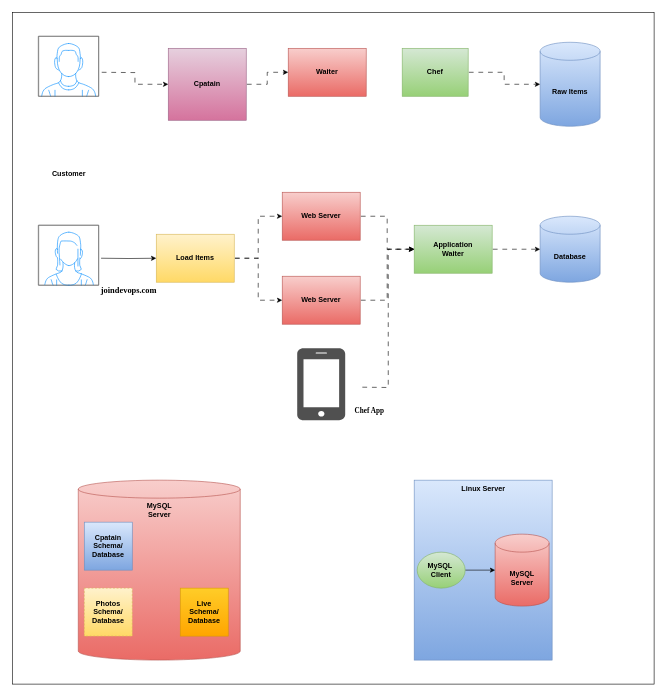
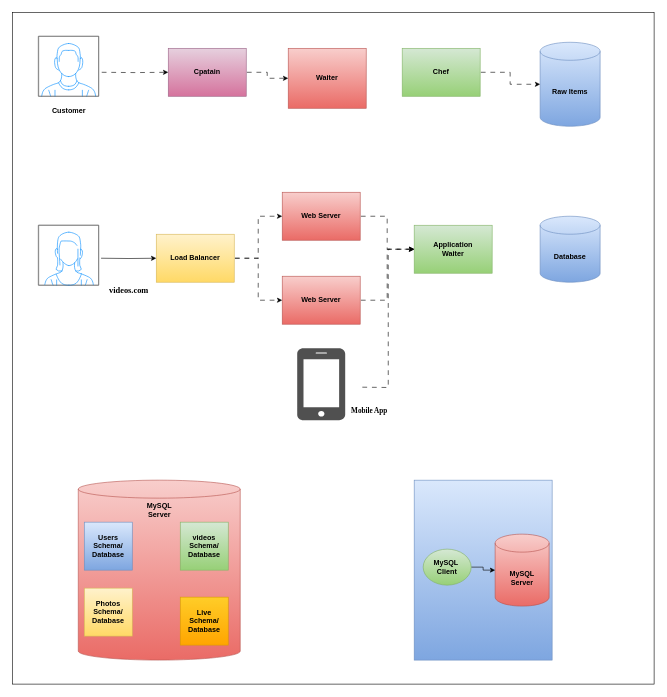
- <mxCell id="6" value="&lt;b&gt;Waiter&lt;/b&gt;" style="rounded=0;whiteSpace=wrap;html=1;fillColor=#f8cecc;gradientColor=#ea6b66;strokeColor=#b85450;" vertex="1" parent="1"><mxGeometry x="480" y="80" width="130" height="80" as="geometry" /></mxCell>
+ <mxCell id="6" value="&lt;b&gt;Waiter&lt;/b&gt;" style="rounded=0;whiteSpace=wrap;html=1;fillColor=#f8cecc;gradientColor=#ea6b66;strokeColor=#b85450;" vertex="1" parent="1"><mxGeometry x="480" y="80" width="130" height="100" as="geometry" /></mxCell>
- <mxCell id="5" value="&lt;b&gt;Chef&lt;/b&gt;" style="rounded=0;whiteSpace=wrap;html=1;fillColor=#d5e8d4;gradientColor=#97d077;strokeColor=#82b366;" vertex="1" parent="1"><mxGeometry x="670" y="80" width="110" height="80" as="geometry" /></mxCell>
+ <mxCell id="5" value="&lt;b&gt;Chef&lt;/b&gt;" style="rounded=0;whiteSpace=wrap;html=1;fillColor=#d5e8d4;gradientColor=#97d077;strokeColor=#82b366;" vertex="1" parent="1"><mxGeometry x="670" y="80" width="130" height="80" as="geometry" /></mxCell>
- <mxCell id="8" value="&lt;b&gt;Cpatain&lt;/b&gt;" style="rounded=0;whiteSpace=wrap;html=1;fillColor=#e6d0de;gradientColor=#d5739d;strokeColor=#996185;" vertex="1" parent="1"><mxGeometry x="280" y="80" width="130" height="120" as="geometry" /></mxCell>
+ <mxCell id="8" value="&lt;b&gt;Cpatain&lt;/b&gt;" style="rounded=0;whiteSpace=wrap;html=1;fillColor=#e6d0de;gradientColor=#d5739d;strokeColor=#996185;" vertex="1" parent="1"><mxGeometry y="80" width="130" height="80" as="geometry" x="280" /></mxCell>
- <mxCell id="10" value="&lt;b&gt;Customer&lt;/b&gt;" style="text;html=1;align=center;verticalAlign=middle;resizable=0;points=[];autosize=1;strokeColor=none;fillColor=none;" vertex="1" parent="1"><mxGeometry x="74" y="275" width="80" height="30" as="geometry" /></mxCell>
+ <mxCell id="10" value="&lt;b&gt;Customer&lt;/b&gt;" style="text;html=1;align=center;verticalAlign=middle;resizable=0;points=[];autosize=1;strokeColor=none;fillColor=none;" vertex="1" parent="1"><mxGeometry x="74" y="170" width="80" height="30" as="geometry" /></mxCell>
- <mxCell id="13" style="edgeStyle=orthogonalEdgeStyle;rounded=0;orthogonalLoop=1;jettySize=auto;html=1;entryX=0;entryY=0.5;entryDx=0;entryDy=0;entryPerimeter=0;flowAnimation=1;" edge="1" parent="1" source="12" target="11"><mxGeometry relative="1" as="geometry" /></mxCell>
- <mxCell id="20" value="&lt;b&gt;Load Items&lt;/b&gt;" style="rounded=0;whiteSpace=wrap;html=1;fillColor=#fff2cc;gradientColor=#ffd966;strokeColor=#d6b656;" vertex="1" parent="1"><mxGeometry x="260" y="390" width="130" height="80" as="geometry" /></mxCell>
+ <mxCell id="20" value="&lt;b&gt;Load Balancer&lt;/b&gt;" style="rounded=0;whiteSpace=wrap;html=1;fillColor=#fff2cc;gradientColor=#ffd966;strokeColor=#d6b656;" vertex="1" parent="1"><mxGeometry x="260" y="390" width="130" height="80" as="geometry" /></mxCell>
- <mxCell id="22" value="&lt;b&gt;&lt;font style=&quot;font-size: 14px;&quot; face=&quot;Comic Sans MS&quot;&gt;joindevops.com&lt;/font&gt;&lt;/b&gt;" style="text;html=1;align=center;verticalAlign=middle;resizable=0;points=[];autosize=1;strokeColor=none;fillColor=none;" vertex="1" parent="1"><mxGeometry x="154" y="470" width="120" height="30" as="geometry" /></mxCell>
+ <mxCell id="22" value="&lt;b&gt;&lt;font style=&quot;font-size: 14px;&quot; face=&quot;Comic Sans MS&quot;&gt;videos.com&lt;/font&gt;&lt;/b&gt;" style="text;html=1;align=center;verticalAlign=middle;resizable=0;points=[];autosize=1;strokeColor=none;fillColor=none;" vertex="1" parent="1"><mxGeometry x="154" y="470" width="120" height="30" as="geometry" /></mxCell>
- <mxCell id="24" value="&lt;b&gt;&lt;font face=&quot;Comic Sans MS&quot;&gt;Chef App&lt;/font&gt;&lt;/b&gt;" style="text;html=1;align=center;verticalAlign=middle;resizable=0;points=[];autosize=1;strokeColor=none;fillColor=none;" vertex="1" parent="1"><mxGeometry x="570" y="670" width="90" height="30" as="geometry" /></mxCell>
+ <mxCell id="24" value="&lt;b&gt;&lt;font face=&quot;Comic Sans MS&quot;&gt;Mobile App&lt;/font&gt;&lt;/b&gt;" style="text;html=1;align=center;verticalAlign=middle;resizable=0;points=[];autosize=1;strokeColor=none;fillColor=none;" vertex="1" parent="1"><mxGeometry x="570" y="670" width="90" height="30" as="geometry" /></mxCell>
- <mxCell id="33" value="&lt;b&gt;Linux Server&lt;/b&gt;" style="text;html=1;align=center;verticalAlign=middle;resizable=0;points=[];autosize=1;strokeColor=none;fillColor=none;" vertex="1" parent="1"><mxGeometry x="755" y="800" width="100" height="30" as="geometry" /></mxCell>
- <mxCell id="28" value="&lt;div&gt;&lt;b&gt;Cpatain&lt;/b&gt;&lt;/div&gt;&lt;b&gt;Schema/&lt;/b&gt;&lt;div&gt;&lt;b&gt;Database&lt;/b&gt;&lt;/div&gt;" style="whiteSpace=wrap;html=1;aspect=fixed;fillColor=#dae8fc;gradientColor=#7ea6e0;strokeColor=#6c8ebf;" vertex="1" parent="25"><mxGeometry x="10" y="70" width="80" height="80" as="geometry" /></mxCell>
+ <mxCell id="28" value="&lt;div&gt;&lt;b&gt;Users&lt;/b&gt;&lt;/div&gt;&lt;b&gt;Schema/&lt;/b&gt;&lt;div&gt;&lt;b&gt;Database&lt;/b&gt;&lt;/div&gt;" style="whiteSpace=wrap;html=1;aspect=fixed;fillColor=#dae8fc;gradientColor=#7ea6e0;strokeColor=#6c8ebf;" vertex="1" parent="25"><mxGeometry x="10" y="70" width="80" height="80" as="geometry" /></mxCell>
+ <mxCell id="29" value="&lt;div&gt;&lt;b&gt;videos&lt;/b&gt;&lt;/div&gt;&lt;b&gt;Schema/&lt;/b&gt;&lt;div&gt;&lt;b&gt;Database&lt;/b&gt;&lt;/div&gt;" style="whiteSpace=wrap;html=1;aspect=fixed;fillColor=#d5e8d4;gradientColor=#97d077;strokeColor=#82b366;" vertex="1" parent="25"><mxGeometry x="170" y="70" width="80" height="80" as="geometry" /></mxCell>
- <mxCell id="36" value="&lt;b&gt;MySQL&amp;nbsp;&lt;br&gt;&lt;/b&gt;&lt;b style=&quot;background-color: initial;&quot;&gt;Client&lt;/b&gt;" style="ellipse;whiteSpace=wrap;html=1;fillColor=#d5e8d4;gradientColor=#97d077;strokeColor=#82b366;" vertex="1" parent="1"><mxGeometry x="695" y="920" width="80" height="60" as="geometry" /></mxCell>
+ <mxCell id="36" value="&lt;b&gt;MySQL&amp;nbsp;&lt;br&gt;&lt;/b&gt;&lt;b style=&quot;background-color: initial;&quot;&gt;Client&lt;/b&gt;" style="ellipse;whiteSpace=wrap;html=1;fillColor=#d5e8d4;gradientColor=#97d077;strokeColor=#82b366;" vertex="1" parent="1"><mxGeometry x="705" y="915" width="80" height="60" as="geometry" /></mxCell>
- <mxCell id="30" value="&lt;div&gt;&lt;b&gt;Photos&lt;/b&gt;&lt;/div&gt;&lt;b&gt;Schema/&lt;/b&gt;&lt;div&gt;&lt;b&gt;Database&lt;/b&gt;&lt;/div&gt;" style="whiteSpace=wrap;html=1;aspect=fixed;fillColor=#fff2cc;gradientColor=#ffd966;strokeColor=#d6b656;dashed=1;" vertex="1" parent="25"><mxGeometry x="10" y="180" width="80" height="80" as="geometry" /></mxCell>
+ <mxCell id="30" value="&lt;div&gt;&lt;b&gt;Photos&lt;/b&gt;&lt;/div&gt;&lt;b&gt;Schema/&lt;/b&gt;&lt;div&gt;&lt;b&gt;Database&lt;/b&gt;&lt;/div&gt;" style="whiteSpace=wrap;html=1;aspect=fixed;fillColor=#fff2cc;gradientColor=#ffd966;strokeColor=#d6b656;" vertex="1" parent="25"><mxGeometry x="10" y="180" width="80" height="80" as="geometry" /></mxCell>
- <mxCell id="31" value="&lt;div&gt;&lt;b&gt;Live&lt;/b&gt;&lt;/div&gt;&lt;b&gt;Schema/&lt;/b&gt;&lt;div&gt;&lt;b&gt;Database&lt;/b&gt;&lt;/div&gt;" style="whiteSpace=wrap;html=1;aspect=fixed;fillColor=#ffcd28;gradientColor=#ffa500;strokeColor=#d79b00;" vertex="1" parent="25"><mxGeometry x="170" y="180" width="80" height="80" as="geometry" /></mxCell>
+ <mxCell id="31" value="&lt;div&gt;&lt;b&gt;Live&lt;/b&gt;&lt;/div&gt;&lt;b&gt;Schema/&lt;/b&gt;&lt;div&gt;&lt;b&gt;Database&lt;/b&gt;&lt;/div&gt;" style="whiteSpace=wrap;html=1;aspect=fixed;fillColor=#ffcd28;gradientColor=#ffa500;strokeColor=#d79b00;" vertex="1" parent="25"><mxGeometry x="170" y="195" width="80" height="80" as="geometry" /></mxCell>
